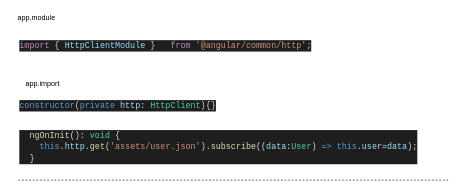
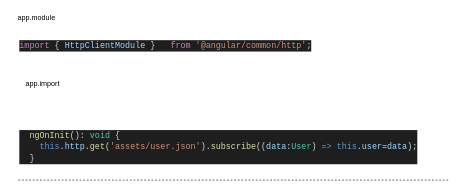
- <mxCell id="5" value="&lt;div style=&quot;color: rgb(212, 212, 212); background-color: rgb(30, 30, 30); font-family: consolas, &amp;quot;courier new&amp;quot;, monospace; font-weight: normal; font-size: 14px; line-height: 19px;&quot;&gt;&lt;div&gt;&lt;span style=&quot;color: #569cd6&quot;&gt;constructor&lt;/span&gt;&lt;span style=&quot;color: #d4d4d4&quot;&gt;(&lt;/span&gt;&lt;span style=&quot;color: #569cd6&quot;&gt;private&lt;/span&gt;&lt;span style=&quot;color: #d4d4d4&quot;&gt;&amp;nbsp;&lt;/span&gt;&lt;span style=&quot;color: #9cdcfe&quot;&gt;http&lt;/span&gt;&lt;span style=&quot;color: #d4d4d4&quot;&gt;:&amp;nbsp;&lt;/span&gt;&lt;span style=&quot;color: #4ec9b0&quot;&gt;HttpClient&lt;/span&gt;&lt;span style=&quot;color: #d4d4d4&quot;&gt;){}&lt;/span&gt;&lt;/div&gt;&lt;/div&gt;" style="text;whiteSpace=wrap;html=1;" parent="1" vertex="1"><mxGeometry x="30" y="160" width="330" height="30" as="geometry" /></mxCell>
